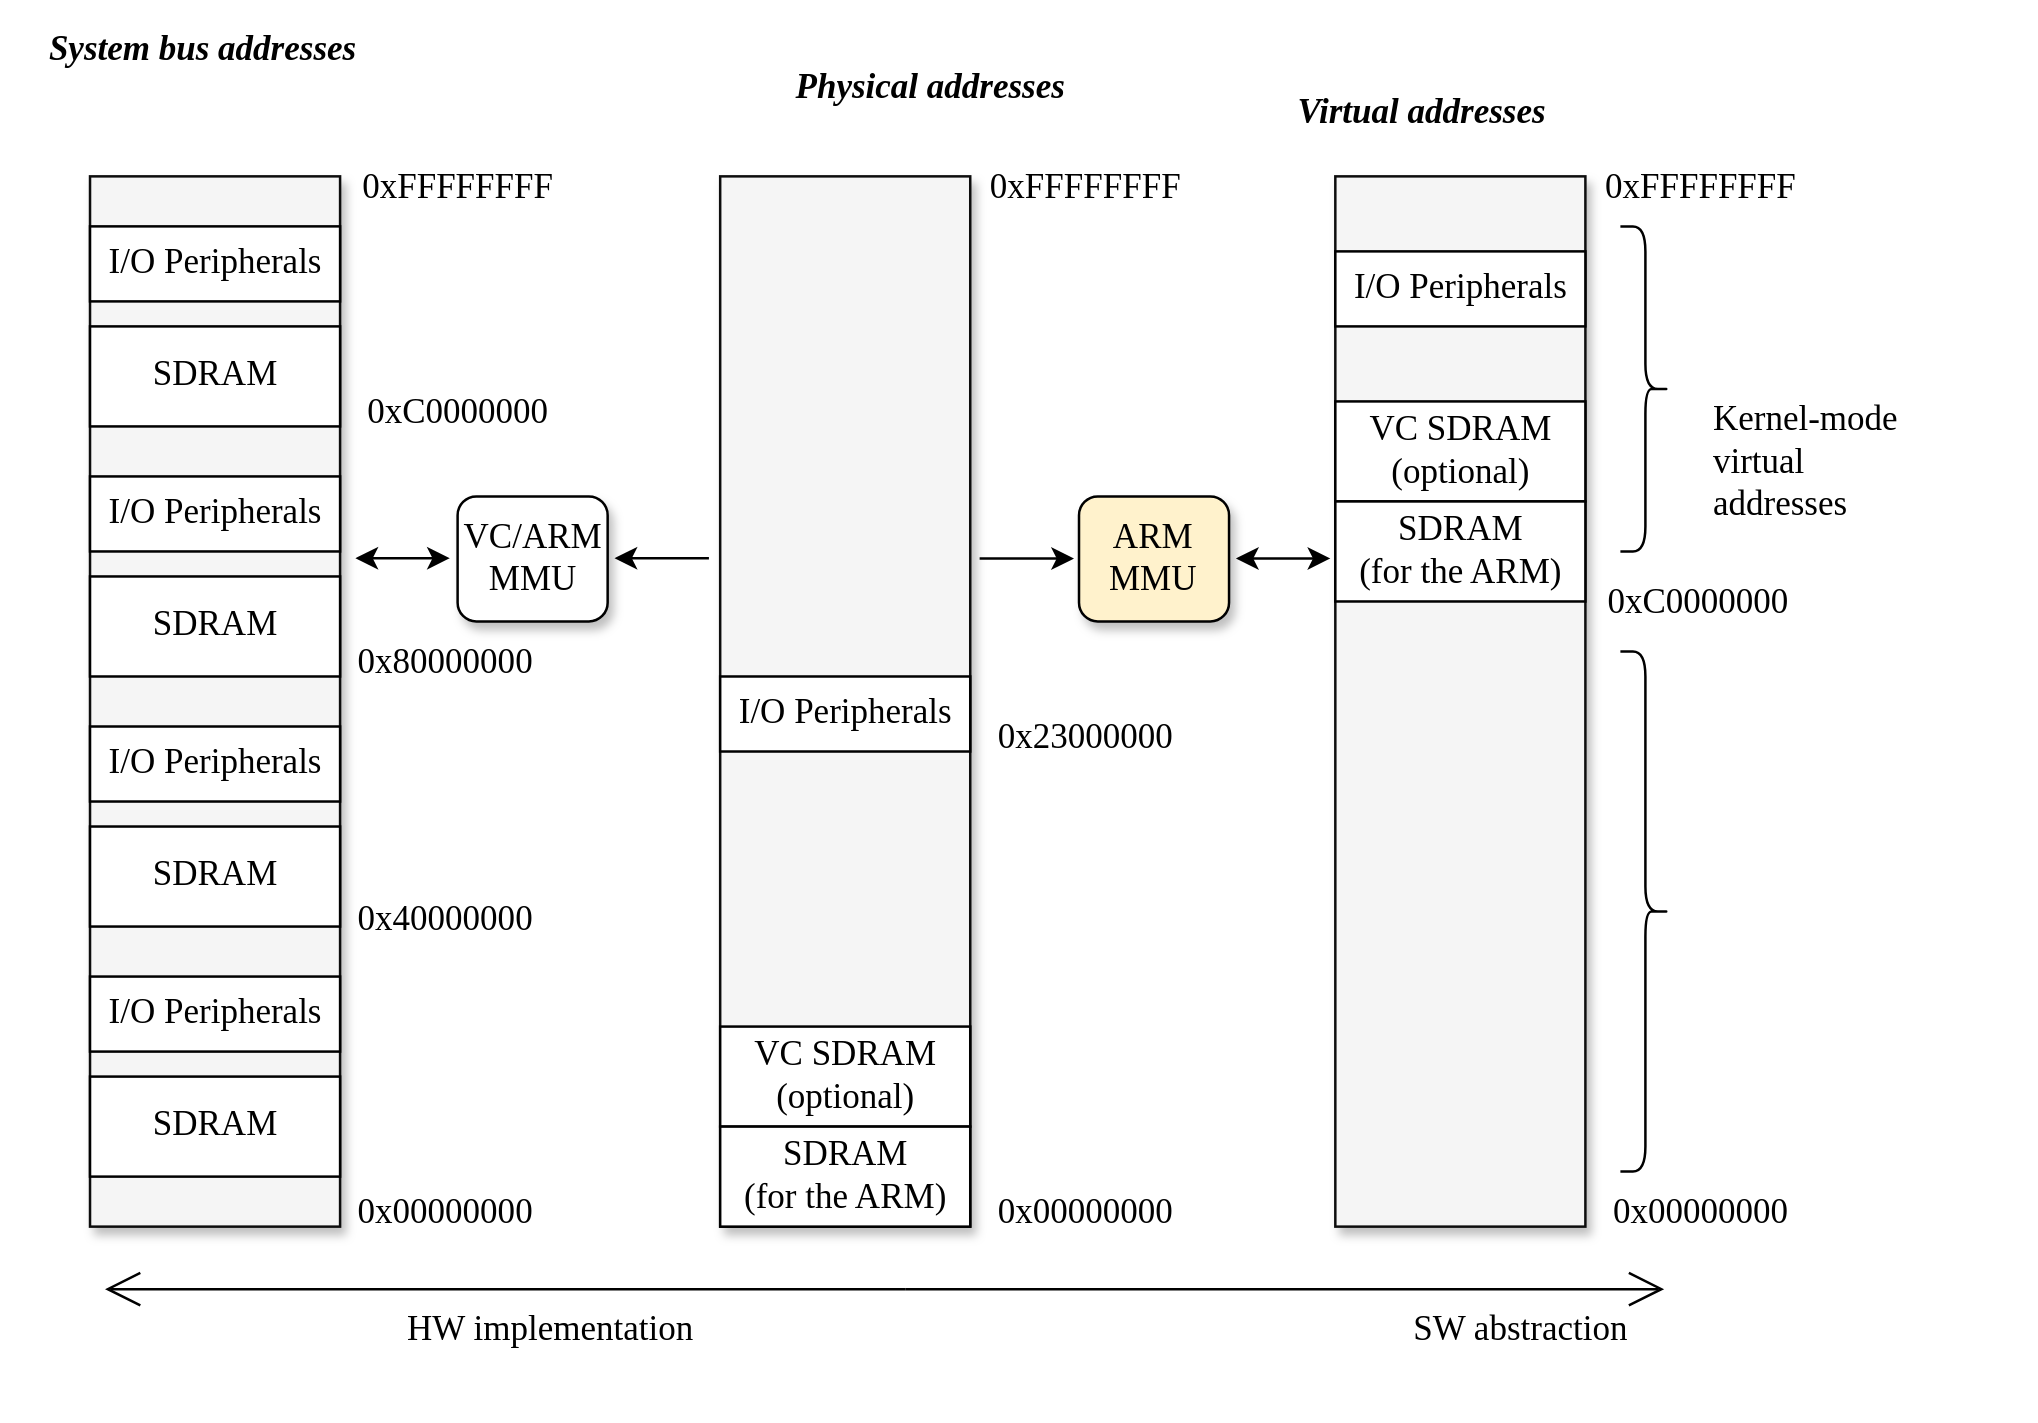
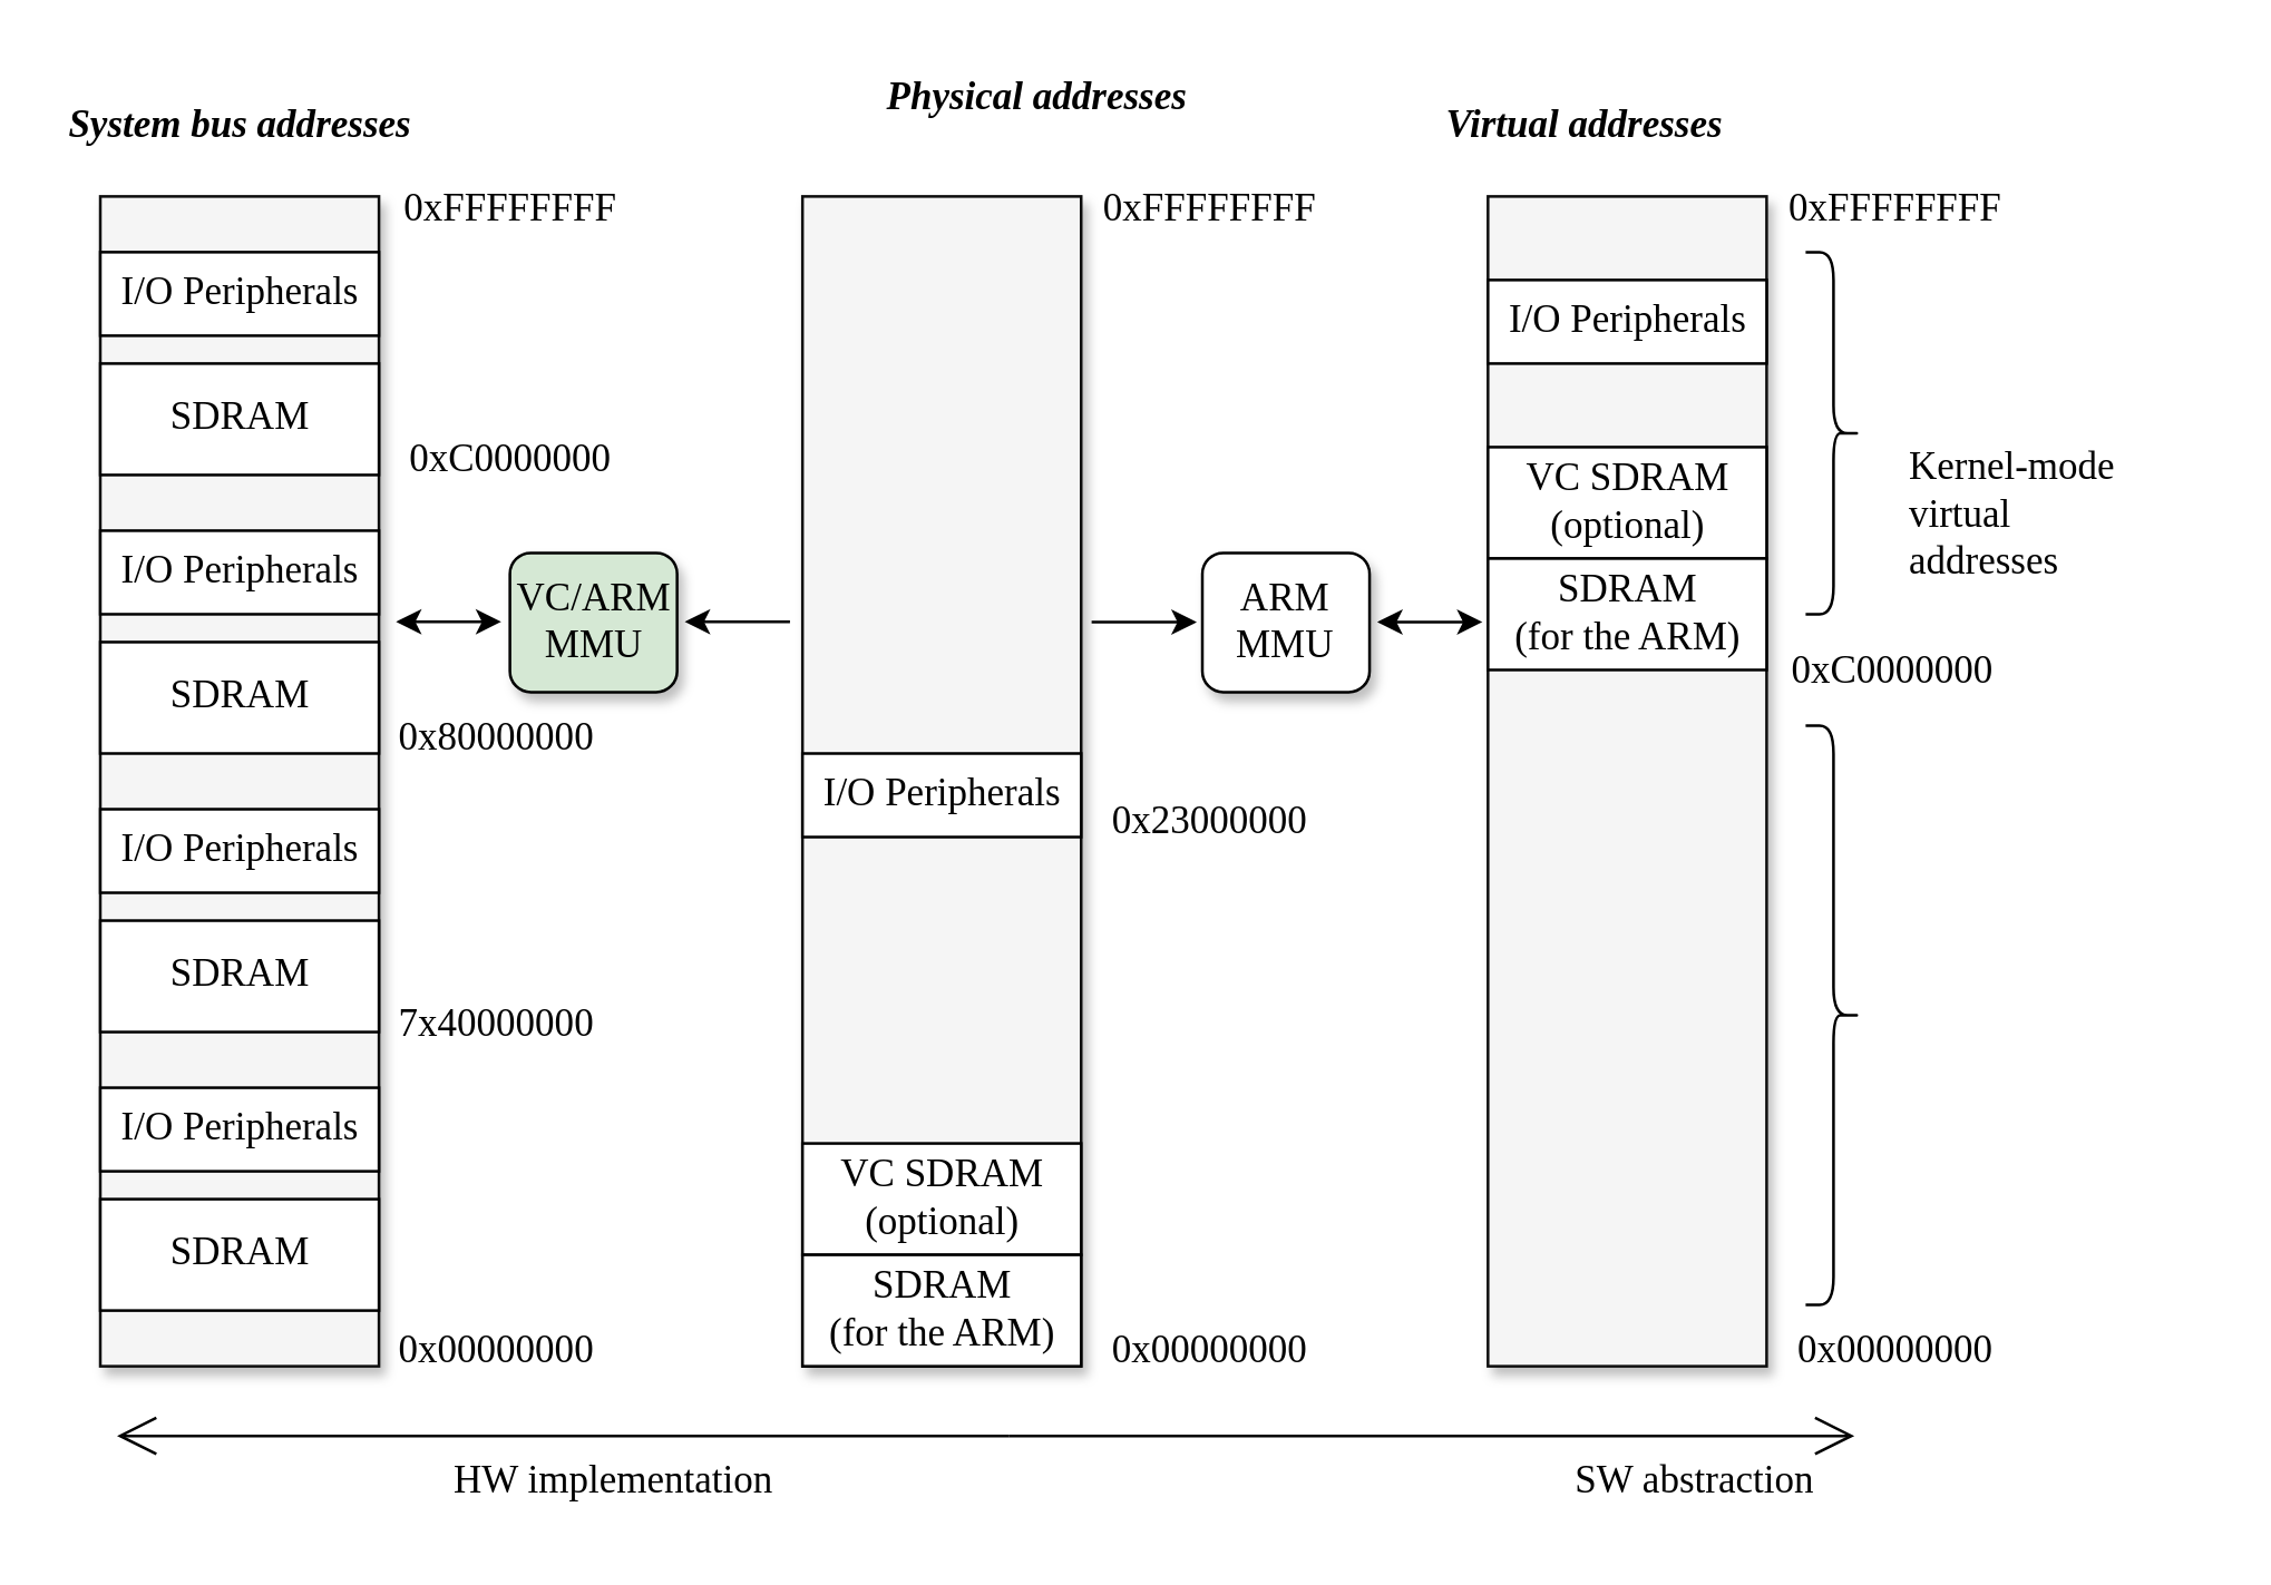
- <mxCell id="34" value="System bus addresses" style="text;html=1;strokeColor=none;fillColor=none;align=center;verticalAlign=middle;whiteSpace=wrap;rounded=0;fontFamily=Computer Modern;fontStyle=3;fontSize=14;" parent="1" vertex="1"><mxGeometry x="15.5" y="5" width="130" height="30" as="geometry" /></mxCell>
+ <mxCell id="34" value="System bus addresses" style="text;html=1;strokeColor=none;fillColor=none;align=center;verticalAlign=middle;whiteSpace=wrap;rounded=0;fontFamily=Computer Modern;fontStyle=3;fontSize=14;" parent="1" vertex="1"><mxGeometry x="20.5" y="30" width="130" height="30" as="geometry" /></mxCell>
- <mxCell id="24" value="VC/ARM &lt;br style=&quot;font-size: 14px;&quot;&gt;MMU" style="rounded=1;whiteSpace=wrap;html=1;fontFamily=Computer Modern;shadow=1;fontSize=14;" parent="1" vertex="1"><mxGeometry x="182.5" y="198" width="60" height="50" as="geometry" /></mxCell>
+ <mxCell id="24" value="VC/ARM &lt;br style=&quot;font-size: 14px;&quot;&gt;MMU" style="rounded=1;whiteSpace=wrap;html=1;fontFamily=Computer Modern;shadow=1;fontSize=14;fillColor=#d5e8d4;" parent="1" vertex="1"><mxGeometry x="182.5" y="198" width="60" height="50" as="geometry" /></mxCell>
- <mxCell id="12" value="ARM &lt;br style=&quot;font-size: 14px;&quot;&gt;MMU" style="rounded=1;whiteSpace=wrap;html=1;fontFamily=Computer Modern;shadow=1;fontSize=14;fillColor=#fff2cc;" parent="1" vertex="1"><mxGeometry x="431" y="198" width="60" height="50" as="geometry" /></mxCell>
+ <mxCell id="12" value="ARM &lt;br style=&quot;font-size: 14px;&quot;&gt;MMU" style="rounded=1;whiteSpace=wrap;html=1;fontFamily=Computer Modern;shadow=1;fontSize=14;" parent="1" vertex="1"><mxGeometry x="431" y="198" width="60" height="50" as="geometry" /></mxCell>
- <mxCell id="23" value="0x40000000" style="text;html=1;strokeColor=none;fillColor=none;align=center;verticalAlign=middle;whiteSpace=wrap;rounded=0;fontFamily=Computer Modern;fontSize=14;" parent="1" vertex="1"><mxGeometry x="132.5" y="353" width="90" height="30" as="geometry" /></mxCell>
+ <mxCell id="23" value="7x40000000" style="text;html=1;strokeColor=none;fillColor=none;align=center;verticalAlign=middle;whiteSpace=wrap;rounded=0;fontFamily=Computer Modern;fontSize=14;" parent="1" vertex="1"><mxGeometry x="132.5" y="353" width="90" height="30" as="geometry" /></mxCell>
